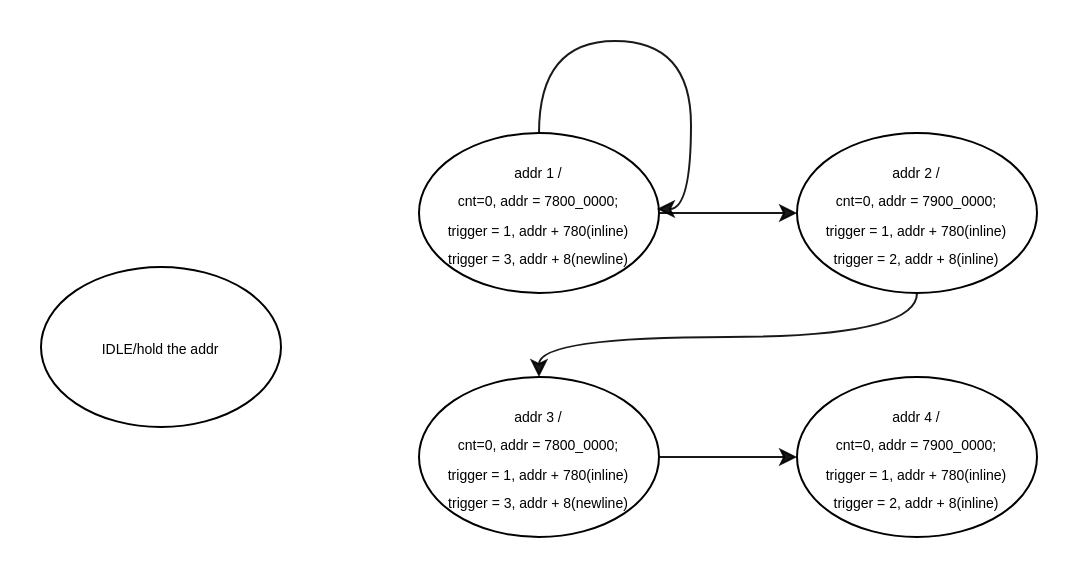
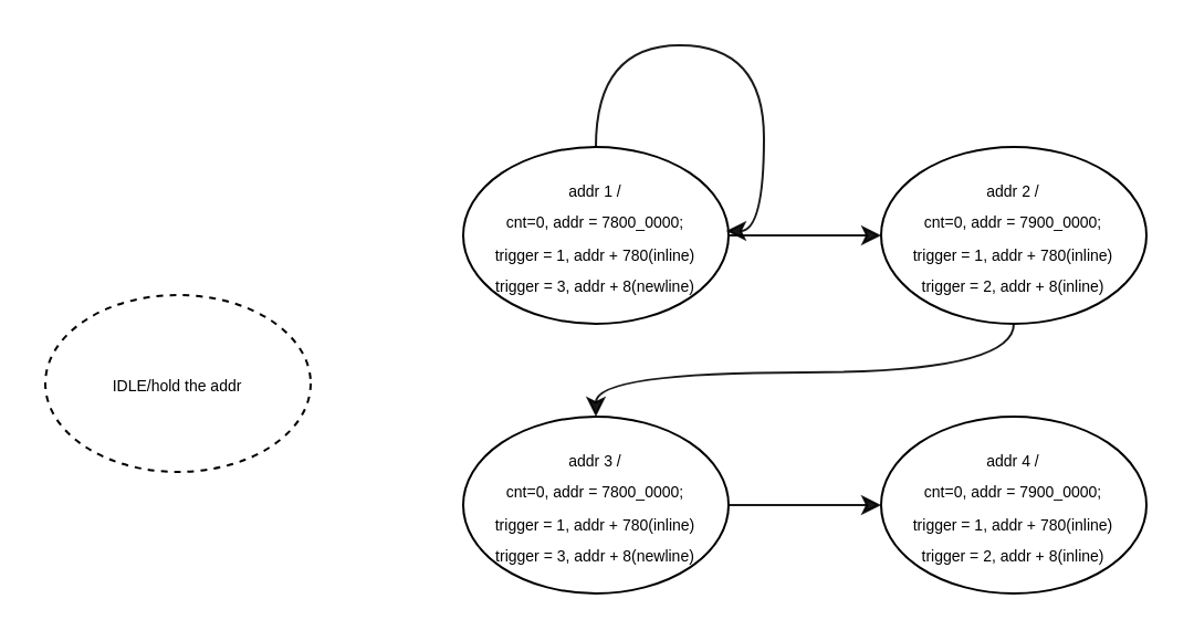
- <mxCell id="2" value="&lt;font style=&quot;font-size: 7px;&quot;&gt;IDLE/hold the addr&lt;/font&gt;" style="ellipse;whiteSpace=wrap;html=1;movable=1;resizable=1;rotatable=1;deletable=1;editable=1;connectable=1;container=0;" parent="1" vertex="1"><mxGeometry x="20" y="133" width="120" height="80" as="geometry" /></mxCell>
+ <mxCell id="2" value="&lt;font style=&quot;font-size: 7px;&quot;&gt;IDLE/hold the addr&lt;/font&gt;" style="ellipse;whiteSpace=wrap;html=1;movable=1;resizable=1;rotatable=1;deletable=1;editable=1;connectable=1;container=0;dashed=1;" parent="1" vertex="1"><mxGeometry x="20" y="133" width="120" height="80" as="geometry" /></mxCell>
